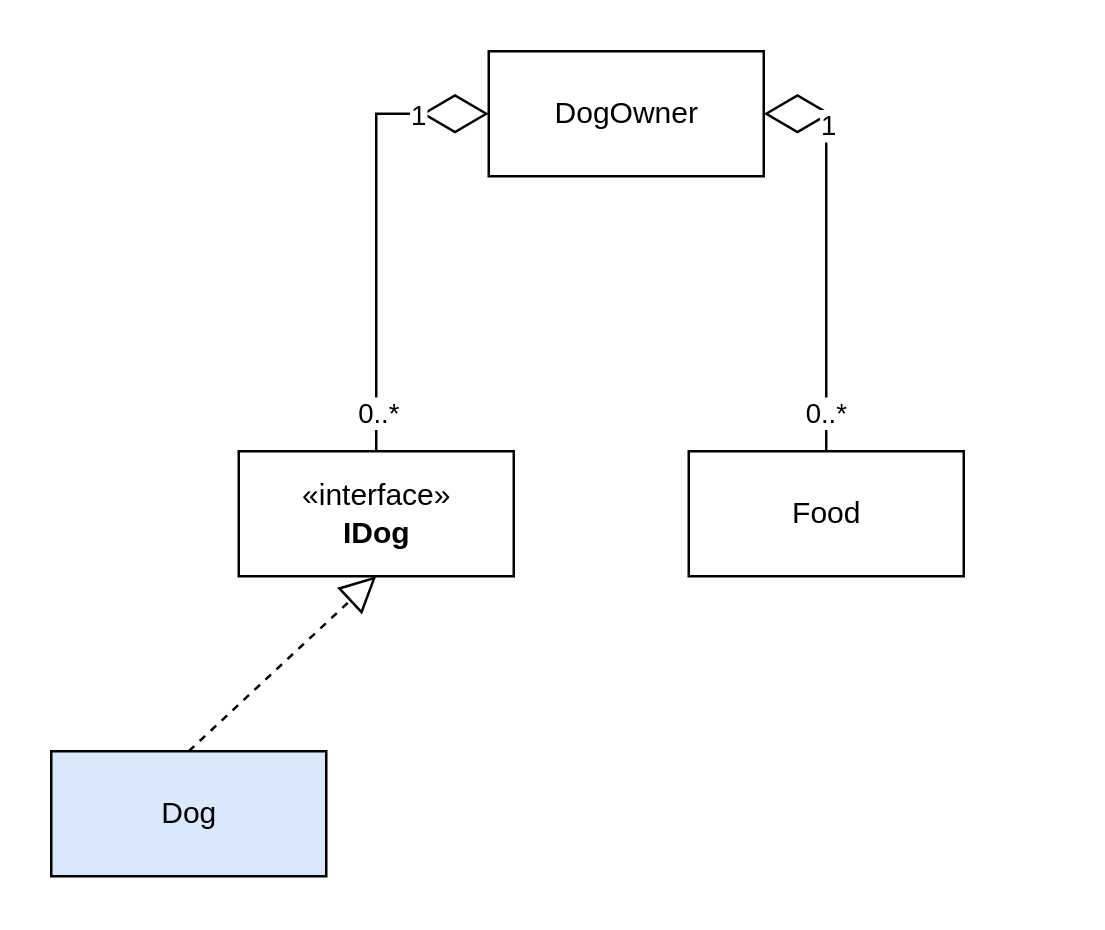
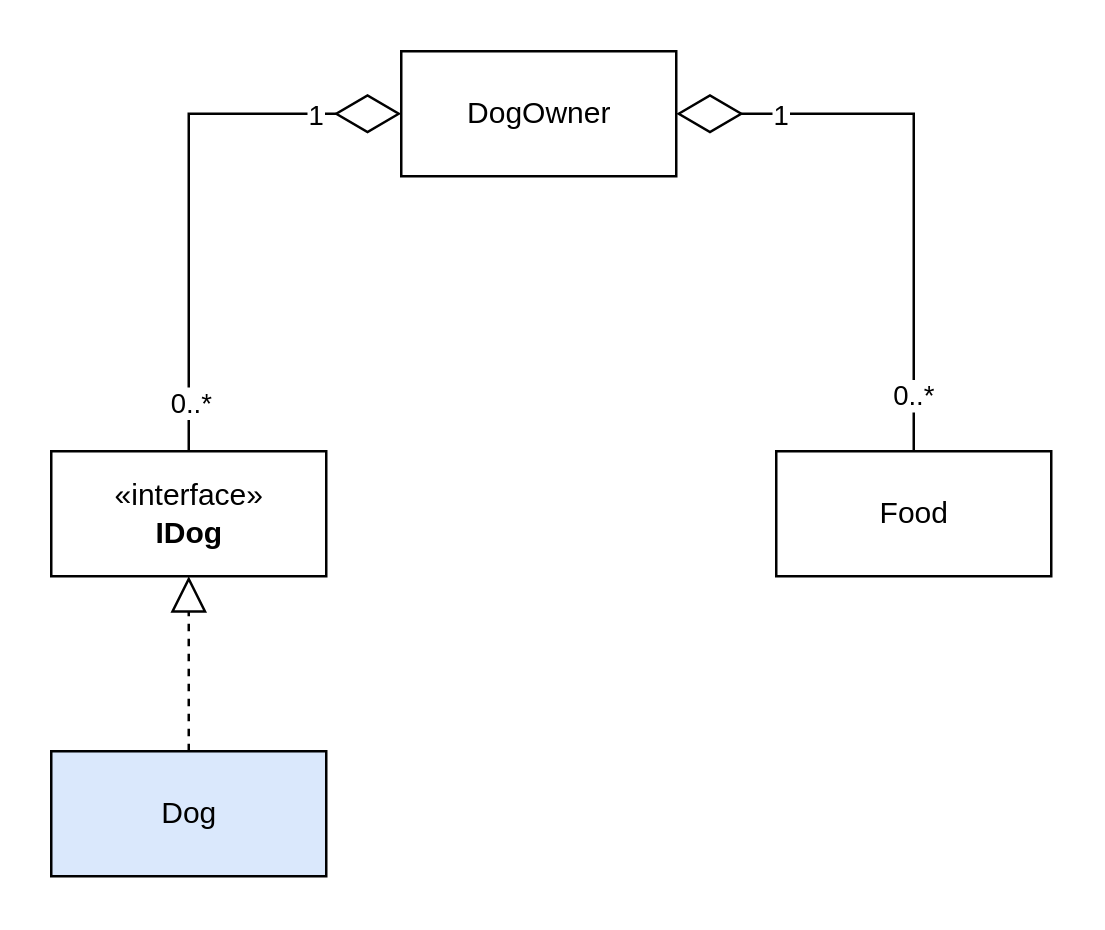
- <mxCell id="2" value="DogOwner" style="html=1;" parent="1" vertex="1"><mxGeometry x="195" y="20" width="110" height="50" as="geometry" /></mxCell>
+ <mxCell id="2" value="DogOwner" style="html=1;" parent="1" vertex="1"><mxGeometry x="160" y="20" width="110" height="50" as="geometry" /></mxCell>
- <mxCell id="4" value="«interface»&lt;br&gt;&lt;b&gt;IDog&lt;br&gt;&lt;/b&gt;" style="html=1;" parent="1" vertex="1"><mxGeometry x="95" y="180" width="110" height="50" as="geometry" /></mxCell>
+ <mxCell id="4" value="«interface»&lt;br&gt;&lt;b&gt;IDog&lt;br&gt;&lt;/b&gt;" style="html=1;" parent="1" vertex="1"><mxGeometry x="20" y="180" width="110" height="50" as="geometry" /></mxCell>
- <mxCell id="9" value="Food" style="html=1;" parent="1" vertex="1"><mxGeometry x="275" y="180" width="110" height="50" as="geometry" /></mxCell>
+ <mxCell id="9" value="Food" style="html=1;" parent="1" vertex="1"><mxGeometry x="310" y="180" width="110" height="50" as="geometry" /></mxCell>
